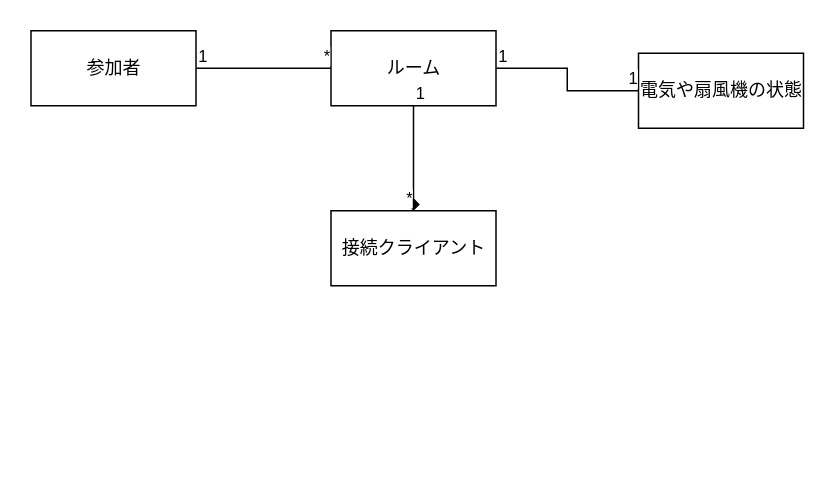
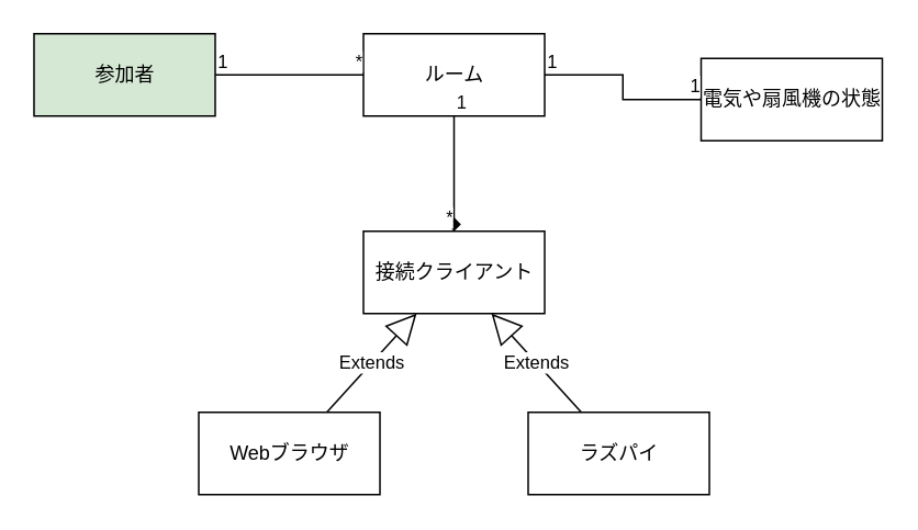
- <mxCell id="2" value="参加者" style="html=1;" vertex="1" parent="1"><mxGeometry x="20" y="20" width="110" height="50" as="geometry" /></mxCell>
+ <mxCell id="2" value="参加者" style="html=1;fillColor=#d5e8d4;" vertex="1" parent="1"><mxGeometry x="20" y="20" width="110" height="50" as="geometry" /></mxCell>
+ <mxCell id="7" value="Extends" style="endArrow=block;endSize=16;endFill=0;html=1;" edge="1" parent="1" source="5" target="4"><mxGeometry width="160" relative="1" as="geometry"><mxPoint x="550" y="140" as="sourcePoint" /><mxPoint x="710" y="140" as="targetPoint" /></mxGeometry></mxCell>
+ <mxCell id="8" value="Extends" style="endArrow=block;endSize=16;endFill=0;html=1;" edge="1" parent="1" source="6" target="4"><mxGeometry width="160" relative="1" as="geometry"><mxPoint x="207.727" y="260" as="sourcePoint" /><mxPoint x="262.273" y="200" as="targetPoint" /></mxGeometry></mxCell>
+ <mxCell id="5" value="Webブラウザ" style="html=1;" vertex="1" parent="1"><mxGeometry x="120" y="250" width="110" height="50" as="geometry" /></mxCell>
+ <mxCell id="6" value="ラズパイ" style="html=1;" vertex="1" parent="1"><mxGeometry x="320" y="250" width="110" height="50" as="geometry" /></mxCell>
